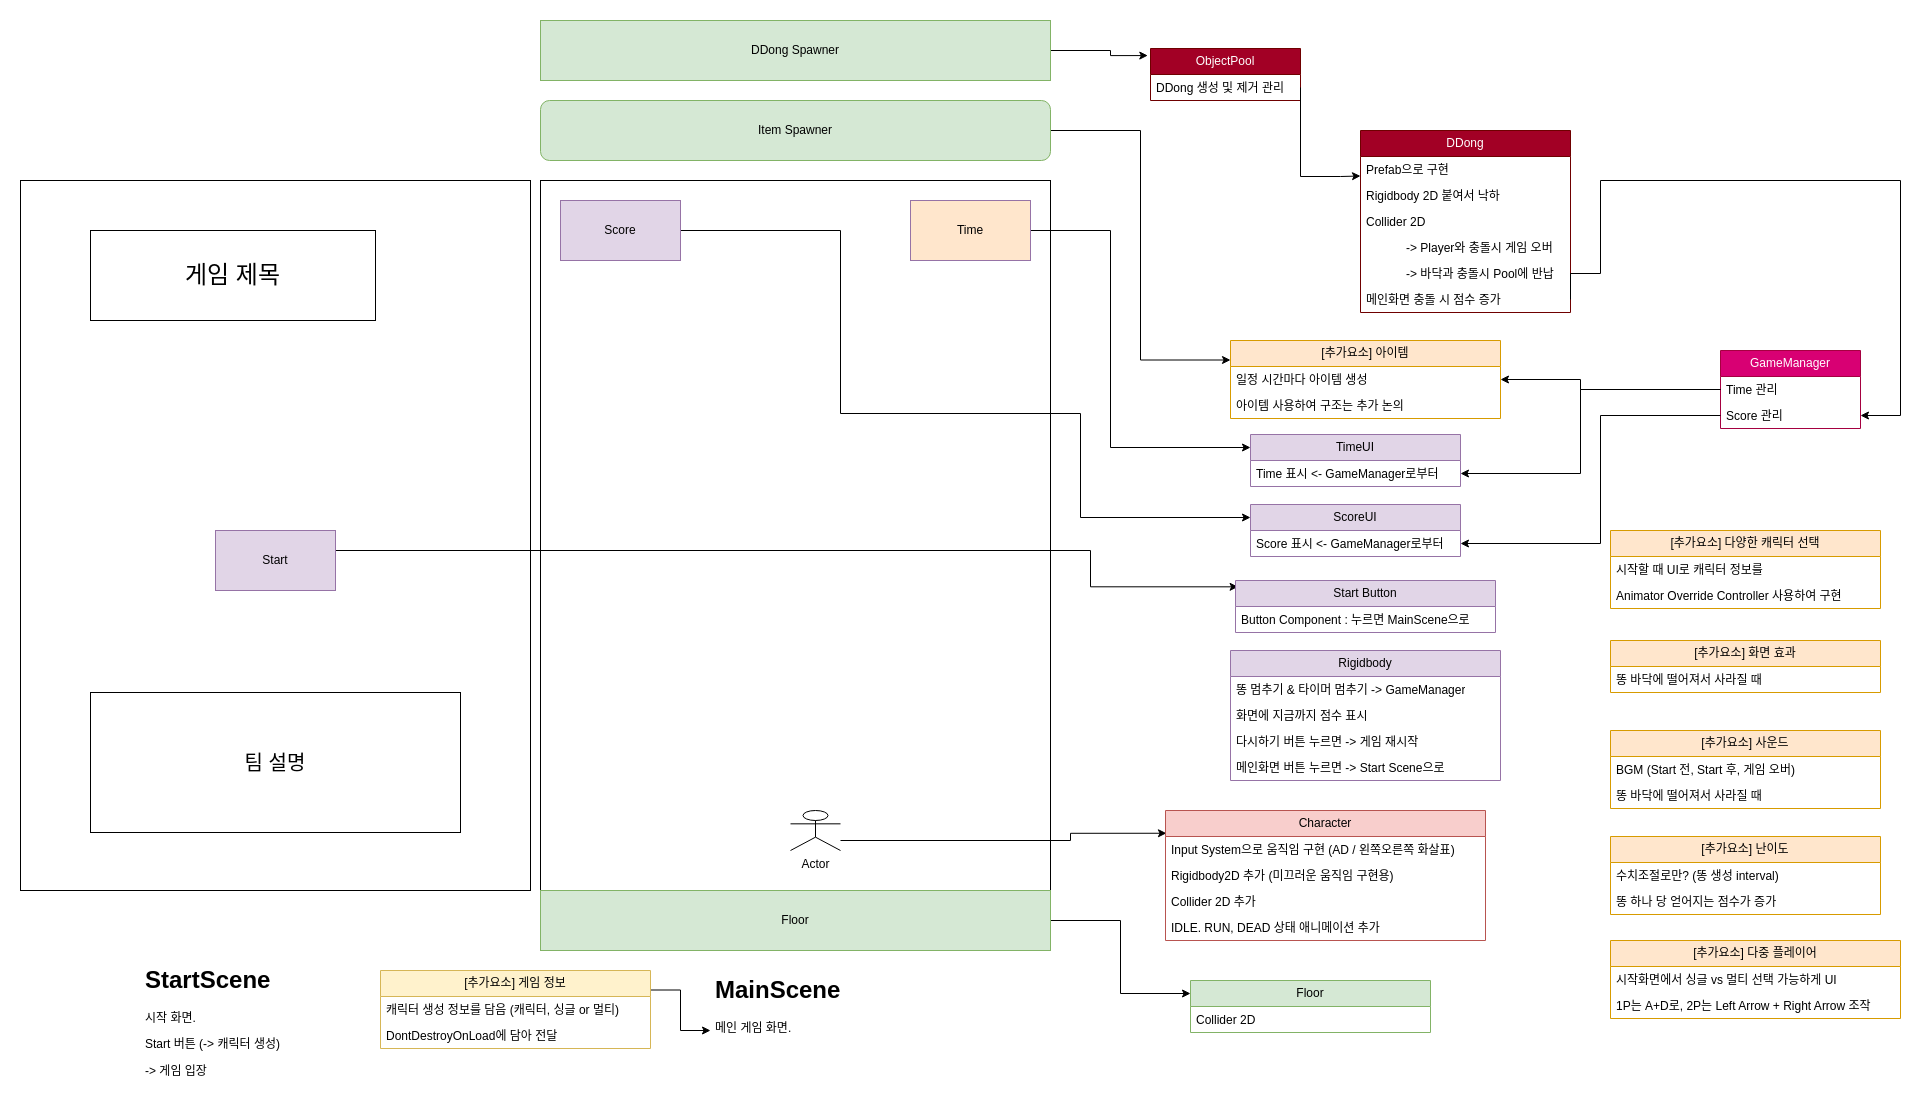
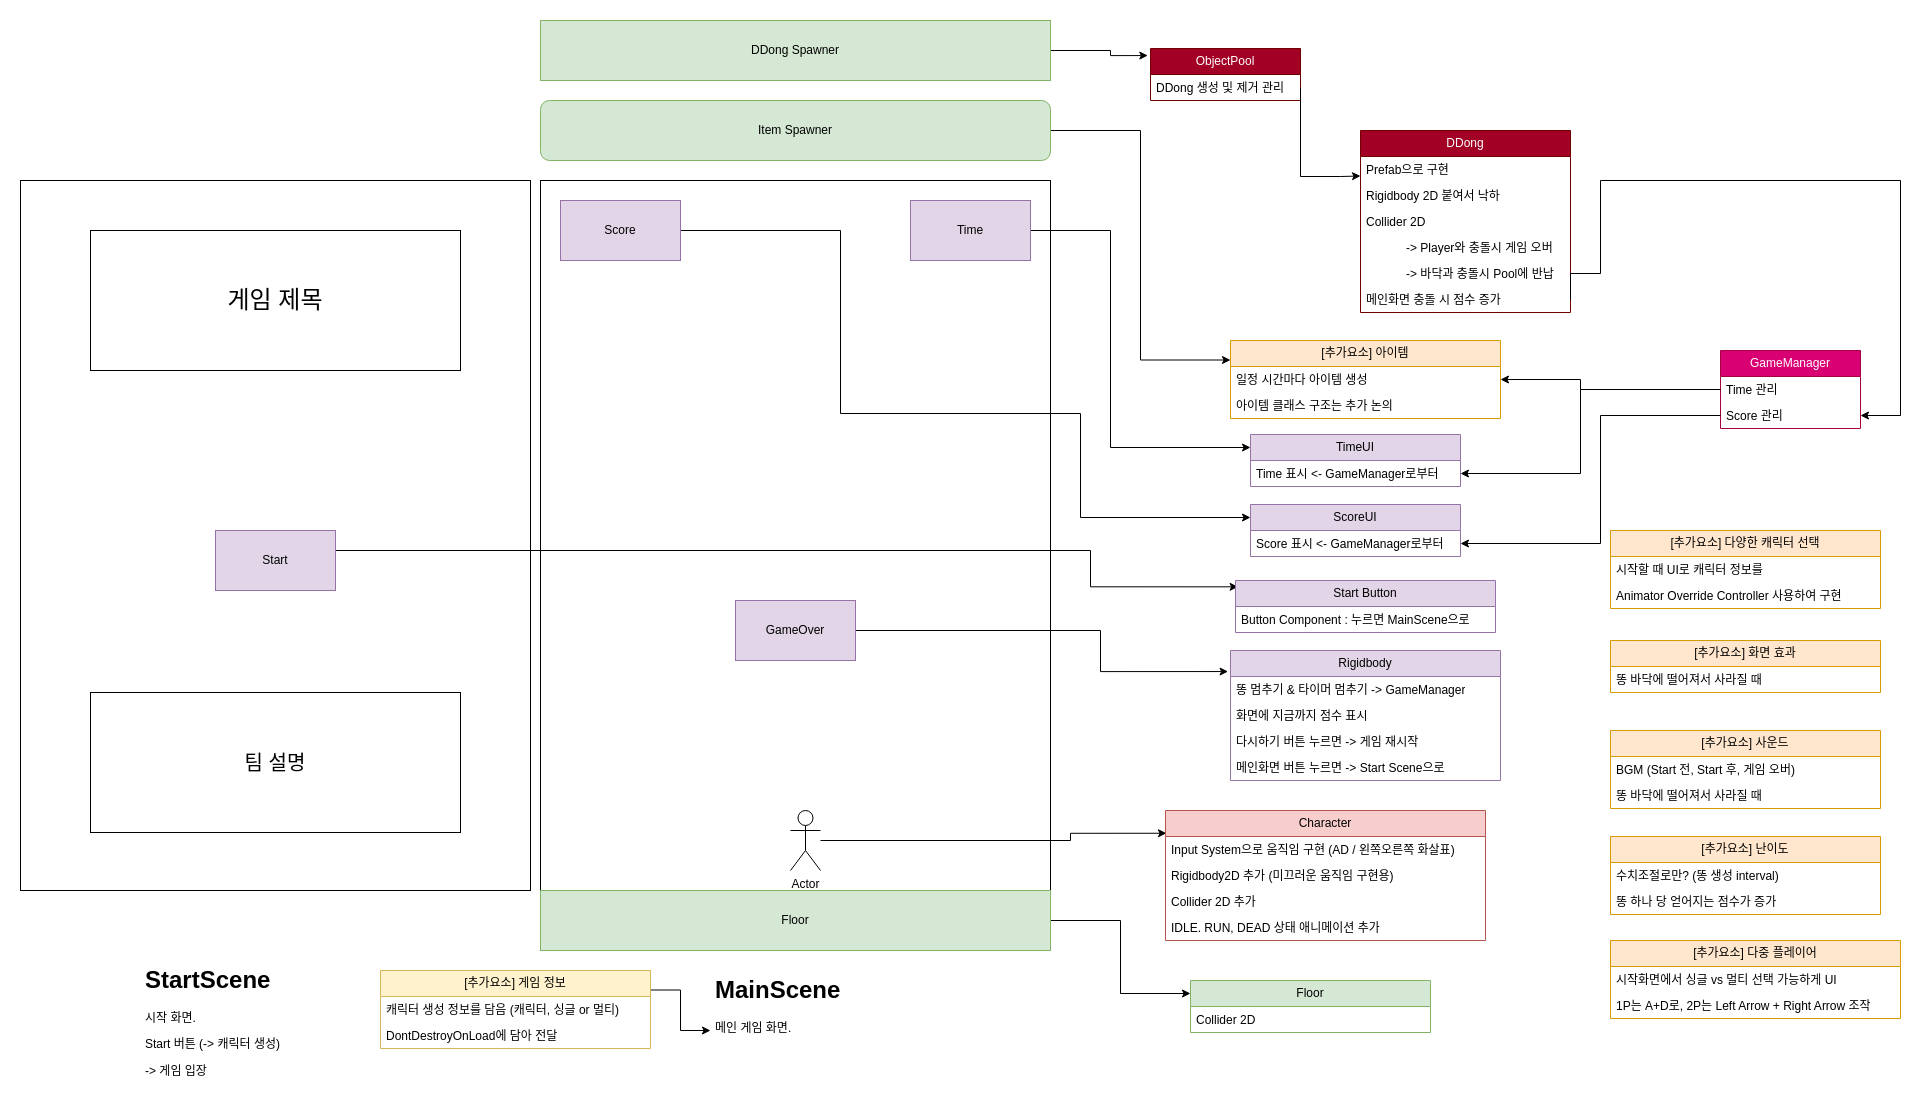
- <mxCell id="29" value="Time" style="rounded=0;whiteSpace=wrap;html=1;fillColor=#ffe6cc;strokeColor=#9673a6;" vertex="1" parent="1"><mxGeometry x="910" y="200" width="120" height="60" as="geometry" /></mxCell>
+ <mxCell id="29" value="Time" style="rounded=0;whiteSpace=wrap;html=1;fillColor=#e1d5e7;strokeColor=#9673a6;" vertex="1" parent="1"><mxGeometry x="910" y="200" width="120" height="60" as="geometry" /></mxCell>
- <mxCell id="3" value="&lt;font style=&quot;font-size: 24px;&quot;&gt;게임 제목&lt;/font&gt;" style="rounded=0;whiteSpace=wrap;html=1;" vertex="1" parent="1"><mxGeometry x="90" y="230" width="285" height="90" as="geometry" /></mxCell>
+ <mxCell id="3" value="&lt;font style=&quot;font-size: 24px;&quot;&gt;게임 제목&lt;/font&gt;" style="rounded=0;whiteSpace=wrap;html=1;" vertex="1" parent="1"><mxGeometry x="90" y="230" width="370" height="140" as="geometry" /></mxCell>
- <mxCell id="53" value="아이템 사용하여 구조는 추가 논의" style="text;strokeColor=none;fillColor=none;align=left;verticalAlign=top;spacingLeft=4;spacingRight=4;overflow=hidden;rotatable=0;points=[[0,0.5],[1,0.5]];portConstraint=eastwest;whiteSpace=wrap;html=1;" vertex="1" parent="51"><mxGeometry y="52" width="270" height="26" as="geometry" /></mxCell>
+ <mxCell id="53" value="아이템 클래스 구조는 추가 논의" style="text;strokeColor=none;fillColor=none;align=left;verticalAlign=top;spacingLeft=4;spacingRight=4;overflow=hidden;rotatable=0;points=[[0,0.5],[1,0.5]];portConstraint=eastwest;whiteSpace=wrap;html=1;" vertex="1" parent="51"><mxGeometry y="52" width="270" height="26" as="geometry" /></mxCell>
+ <mxCell id="61" value="GameOver" style="rounded=0;whiteSpace=wrap;html=1;fillColor=#e1d5e7;strokeColor=#9673a6;" vertex="1" parent="1"><mxGeometry x="735" y="600" width="120" height="60" as="geometry" /></mxCell>
+ <mxCell id="60" style="edgeStyle=orthogonalEdgeStyle;rounded=0;orthogonalLoop=1;jettySize=auto;html=1;entryX=-0.009;entryY=0.162;entryDx=0;entryDy=0;entryPerimeter=0;" edge="1" parent="1" source="61" target="62"><mxGeometry relative="1" as="geometry"><mxPoint x="1120" y="680" as="targetPoint" /><Array as="points"><mxPoint x="1100" y="630" /><mxPoint x="1100" y="671" /></Array></mxGeometry></mxCell>
- <mxCell id="6" value="Actor" style="shape=umlActor;verticalLabelPosition=bottom;verticalAlign=top;html=1;outlineConnect=0;" vertex="1" parent="1"><mxGeometry x="790" y="810" width="50" height="40" as="geometry" /></mxCell>
+ <mxCell id="6" value="Actor" style="shape=umlActor;verticalLabelPosition=bottom;verticalAlign=top;html=1;outlineConnect=0;" vertex="1" parent="1"><mxGeometry x="790" y="810" width="30" height="60" as="geometry" /></mxCell>
